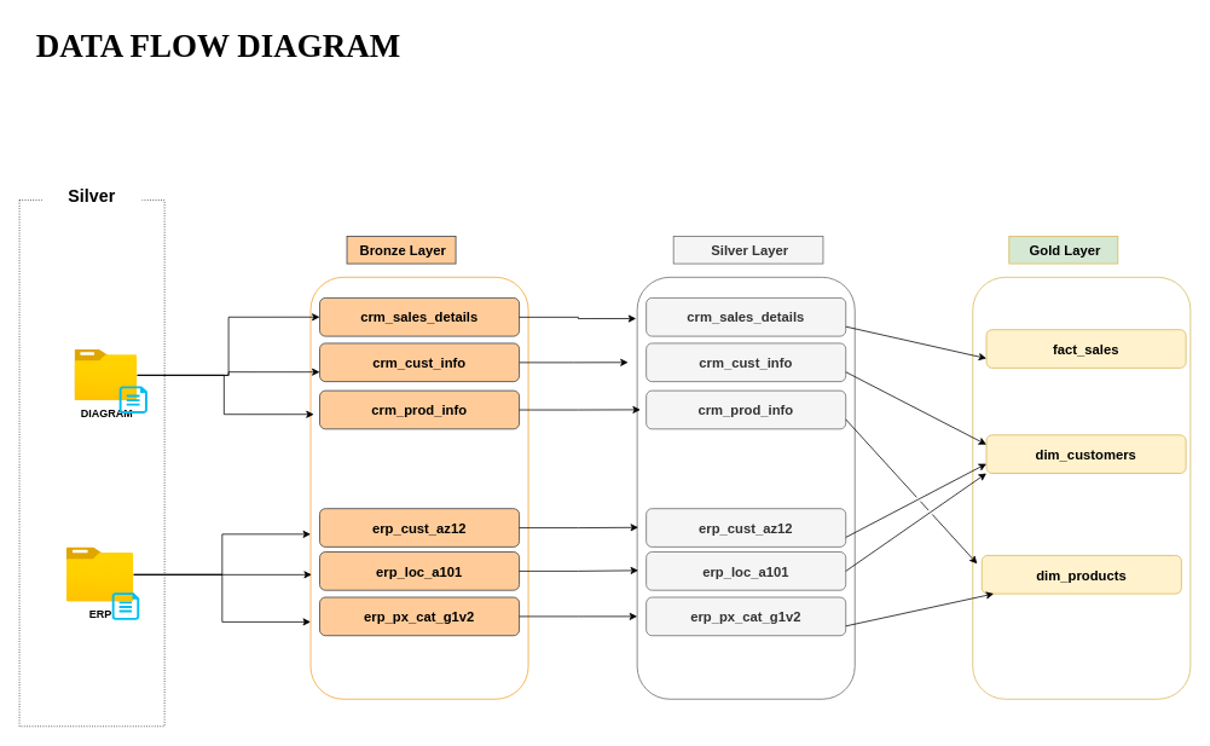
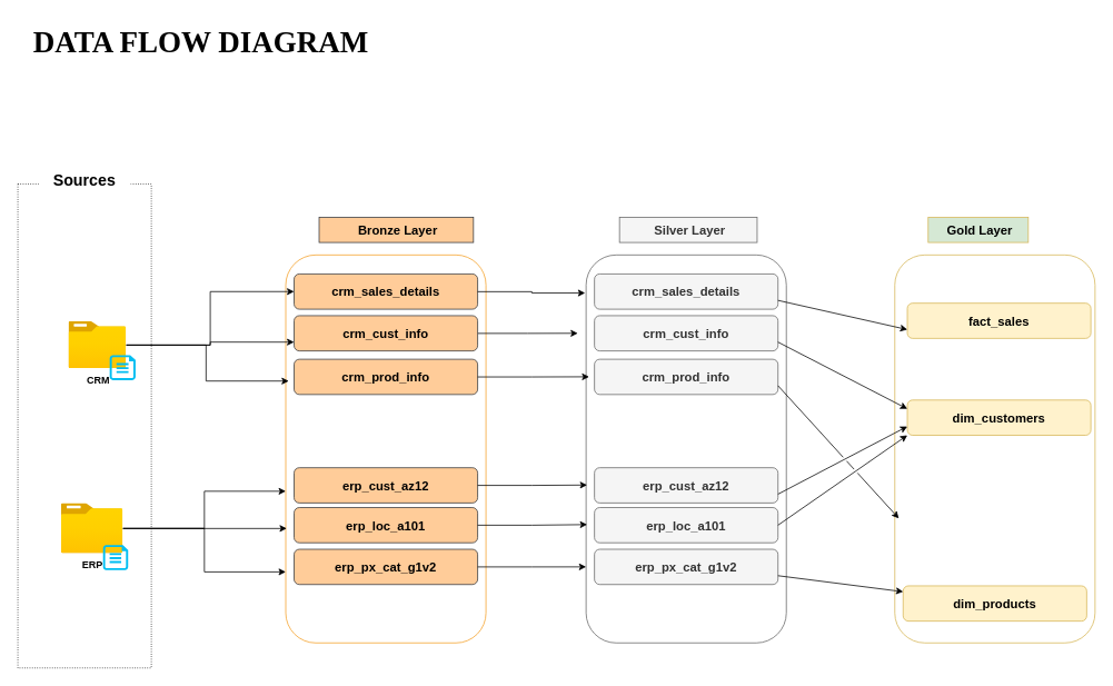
- <mxCell id="17" value="&lt;b&gt;&lt;font style=&quot;font-size: 19px;&quot;&gt;Silver&lt;/font&gt;&lt;/b&gt;" style="rounded=0;whiteSpace=wrap;html=1;strokeColor=none;fontSize=20;glass=0;" parent="1" vertex="1"><mxGeometry x="45.93" y="185" width="110" height="60" as="geometry" /></mxCell>
+ <mxCell id="17" value="&lt;b&gt;&lt;font style=&quot;font-size: 19px;&quot;&gt;Sources&lt;/font&gt;&lt;/b&gt;" style="rounded=0;whiteSpace=wrap;html=1;strokeColor=none;fontSize=20;glass=0;" parent="1" vertex="1"><mxGeometry x="45.93" y="185" width="110" height="60" as="geometry" /></mxCell>
- <mxCell id="2" value="&lt;span style=&quot;font-size: 15px;&quot;&gt;&lt;b&gt;&amp;nbsp;Bronze Layer&lt;/b&gt;&lt;/span&gt;" style="rounded=0;whiteSpace=wrap;html=1;fillColor=#ffcc99;strokeColor=#36393d;" parent="1" vertex="1"><mxGeometry x="382" y="260" width="120" height="30" as="geometry" /></mxCell>
+ <mxCell id="2" value="&lt;span style=&quot;font-size: 15px;&quot;&gt;&lt;b&gt;&amp;nbsp;Bronze Layer&lt;/b&gt;&lt;/span&gt;" style="rounded=0;whiteSpace=wrap;html=1;fillColor=#ffcc99;strokeColor=#36393d;" parent="1" vertex="1"><mxGeometry x="382" y="260" width="185" height="30" as="geometry" /></mxCell>
- <mxCell id="6" value="&lt;b&gt;DIAGRAM&lt;/b&gt;" style="image;aspect=fixed;html=1;points=[];align=center;fontSize=12;image=img/lib/azure2/general/Folder_Blank.svg;" parent="1" vertex="1"><mxGeometry x="82" y="385" width="69" height="56.0" as="geometry" /></mxCell>
+ <mxCell id="6" value="&lt;b&gt;CRM&lt;/b&gt;" style="image;aspect=fixed;html=1;points=[];align=center;fontSize=12;image=img/lib/azure2/general/Folder_Blank.svg;" parent="1" vertex="1"><mxGeometry x="82" y="385" width="69" height="56.0" as="geometry" /></mxCell>
- <mxCell id="46" value="&lt;span style=&quot;font-size: 15px;&quot;&gt;&lt;b&gt;dim_products&lt;/b&gt;&lt;/span&gt;" style="rounded=1;whiteSpace=wrap;html=1;fillColor=#fff2cc;strokeColor=#d6b656;" vertex="1" parent="1"><mxGeometry x="1082" y="611.62" width="220" height="42.25" as="geometry" /></mxCell>
+ <mxCell id="46" value="&lt;span style=&quot;font-size: 15px;&quot;&gt;&lt;b&gt;dim_products&lt;/b&gt;&lt;/span&gt;" style="rounded=1;whiteSpace=wrap;html=1;fillColor=#fff2cc;strokeColor=#d6b656;" vertex="1" parent="1"><mxGeometry x="1082" y="701.62" width="220" height="42.25" as="geometry" /></mxCell>
